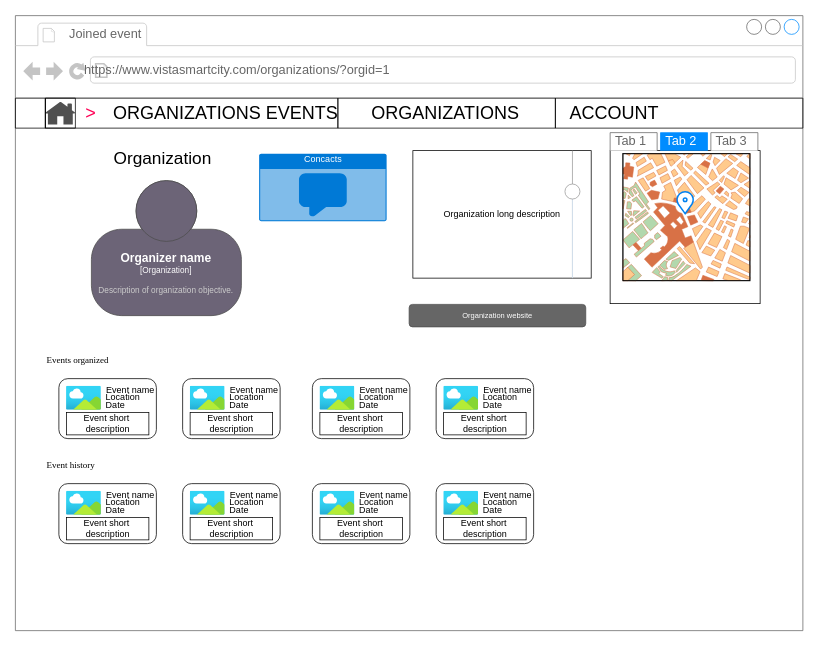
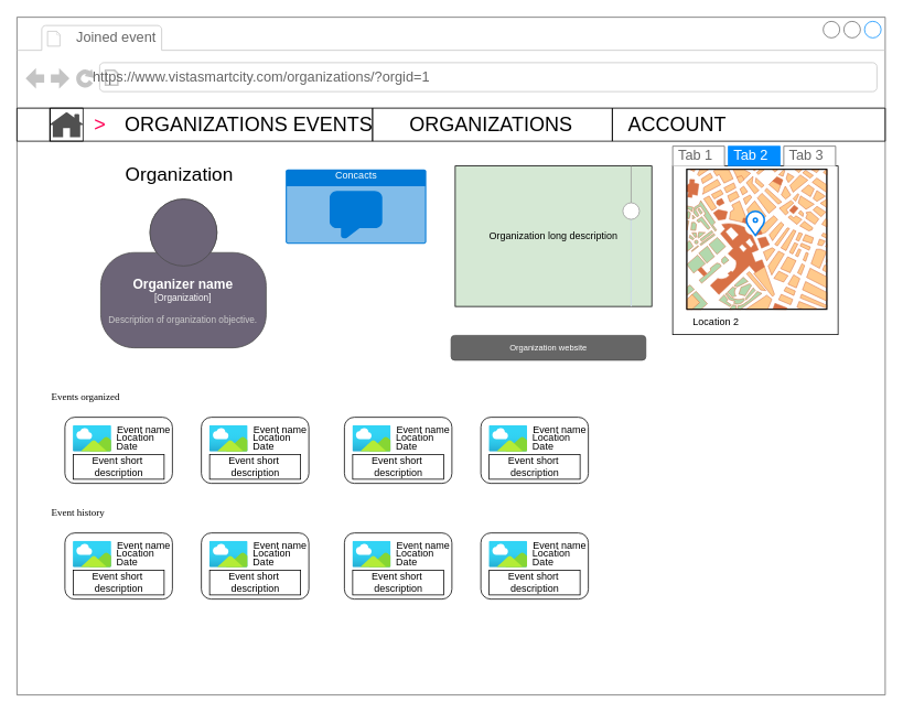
- <mxCell id="5" value="Organization long description" style="rounded=0;whiteSpace=wrap;html=1;" parent="2" vertex="1"><mxGeometry x="530" y="180" width="237.75" height="170" as="geometry" /></mxCell>
+ <mxCell id="5" value="Organization long description" style="rounded=0;whiteSpace=wrap;html=1;fillColor=#d5e8d4;" parent="2" vertex="1"><mxGeometry x="530" y="180" width="237.75" height="170" as="geometry" /></mxCell>
+ <mxCell id="10" value="Location 2" style="text;html=1;align=center;verticalAlign=middle;resizable=0;points=[];autosize=1;strokeColor=none;fillColor=none;" parent="2" vertex="1"><mxGeometry x="805" y="354" width="80" height="30" as="geometry" /></mxCell>
